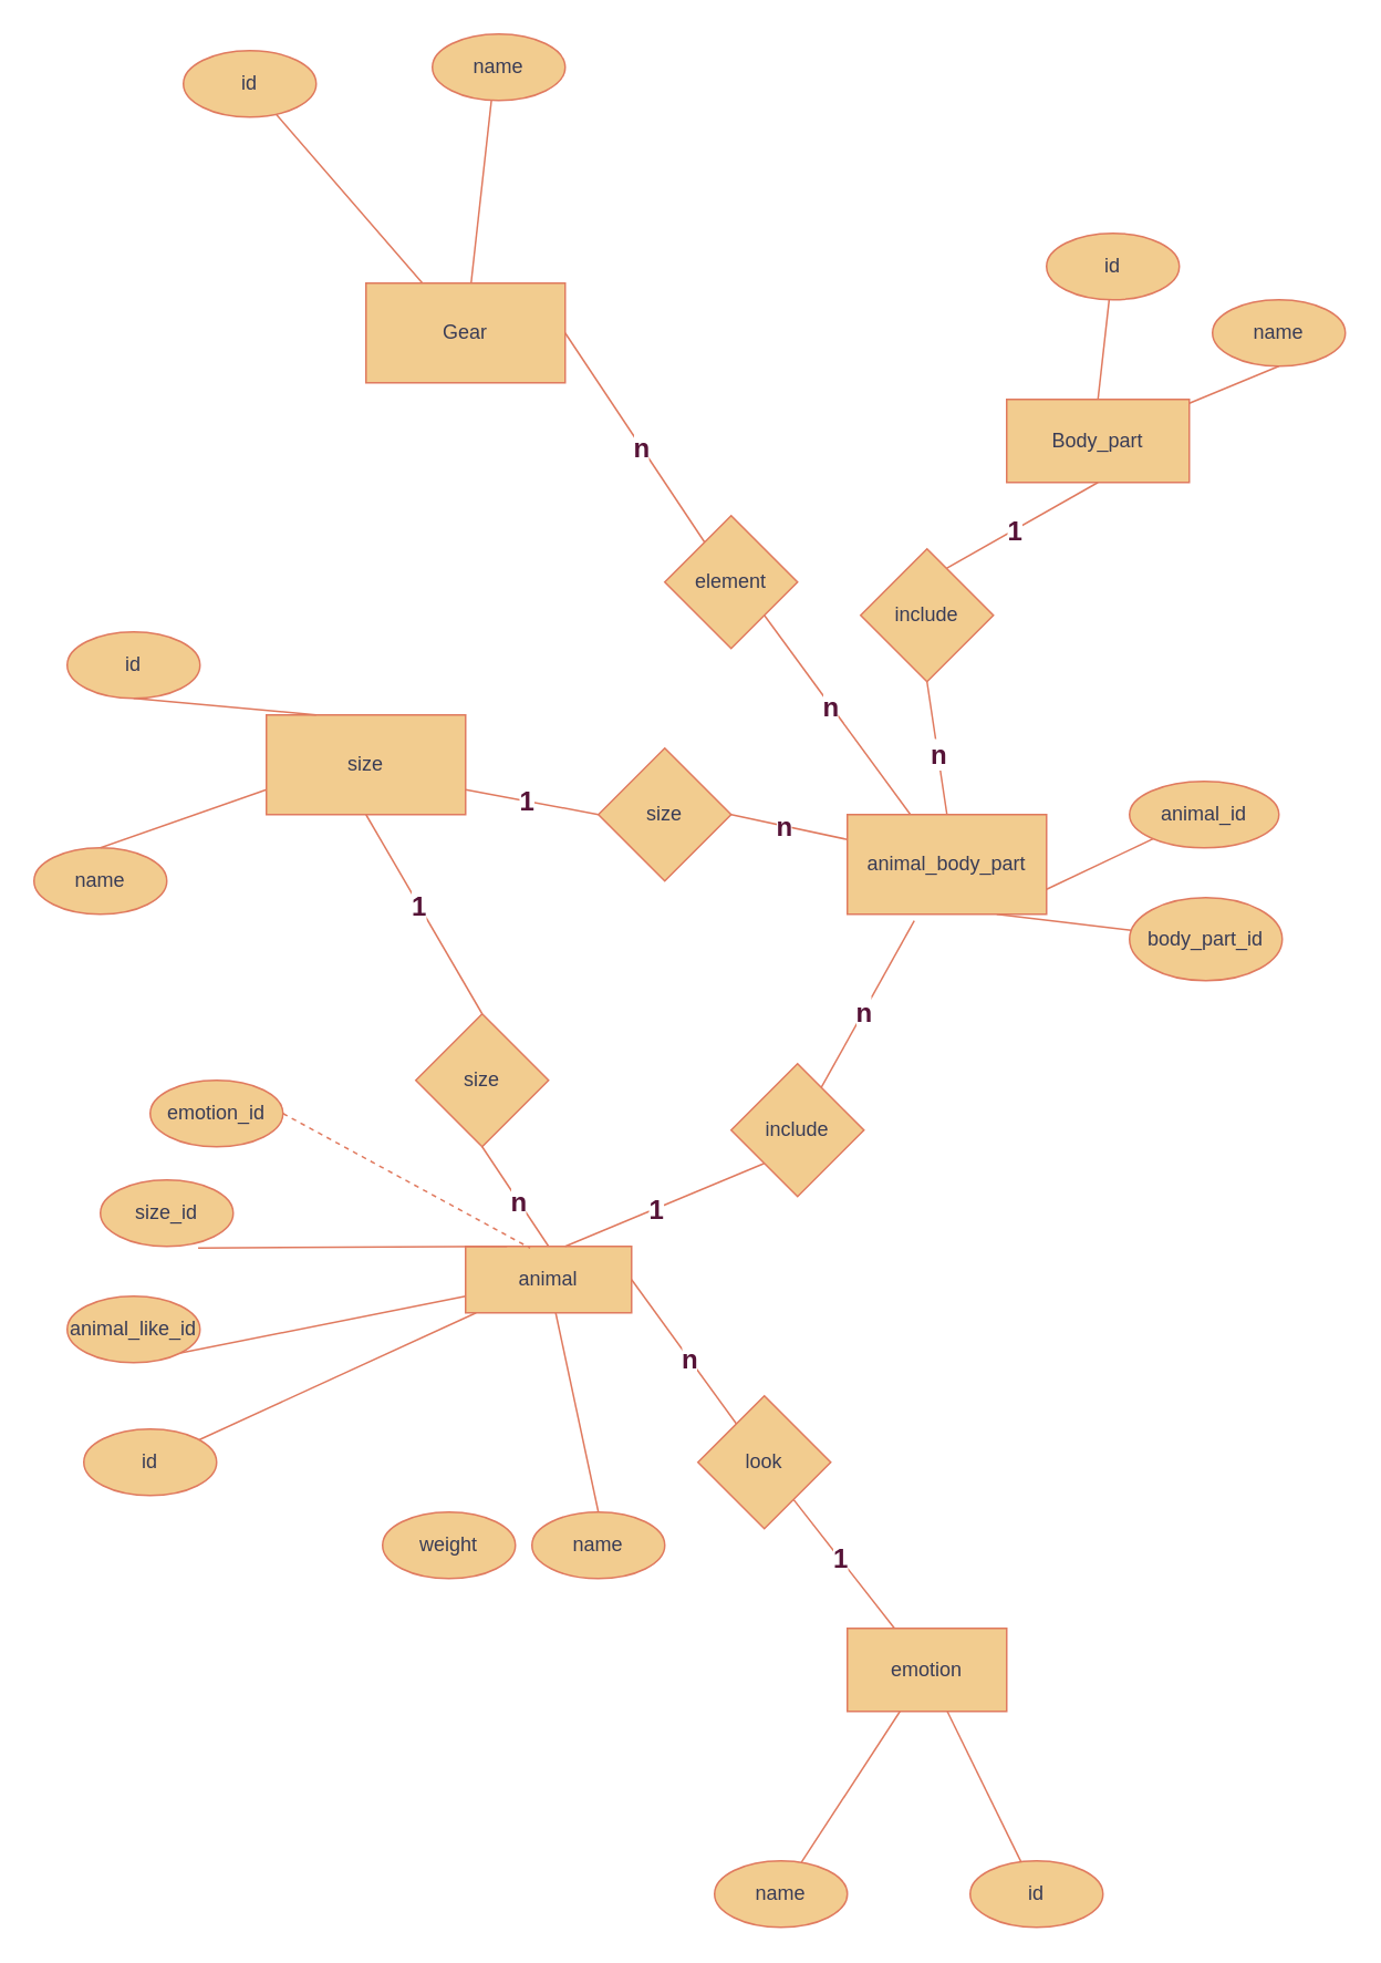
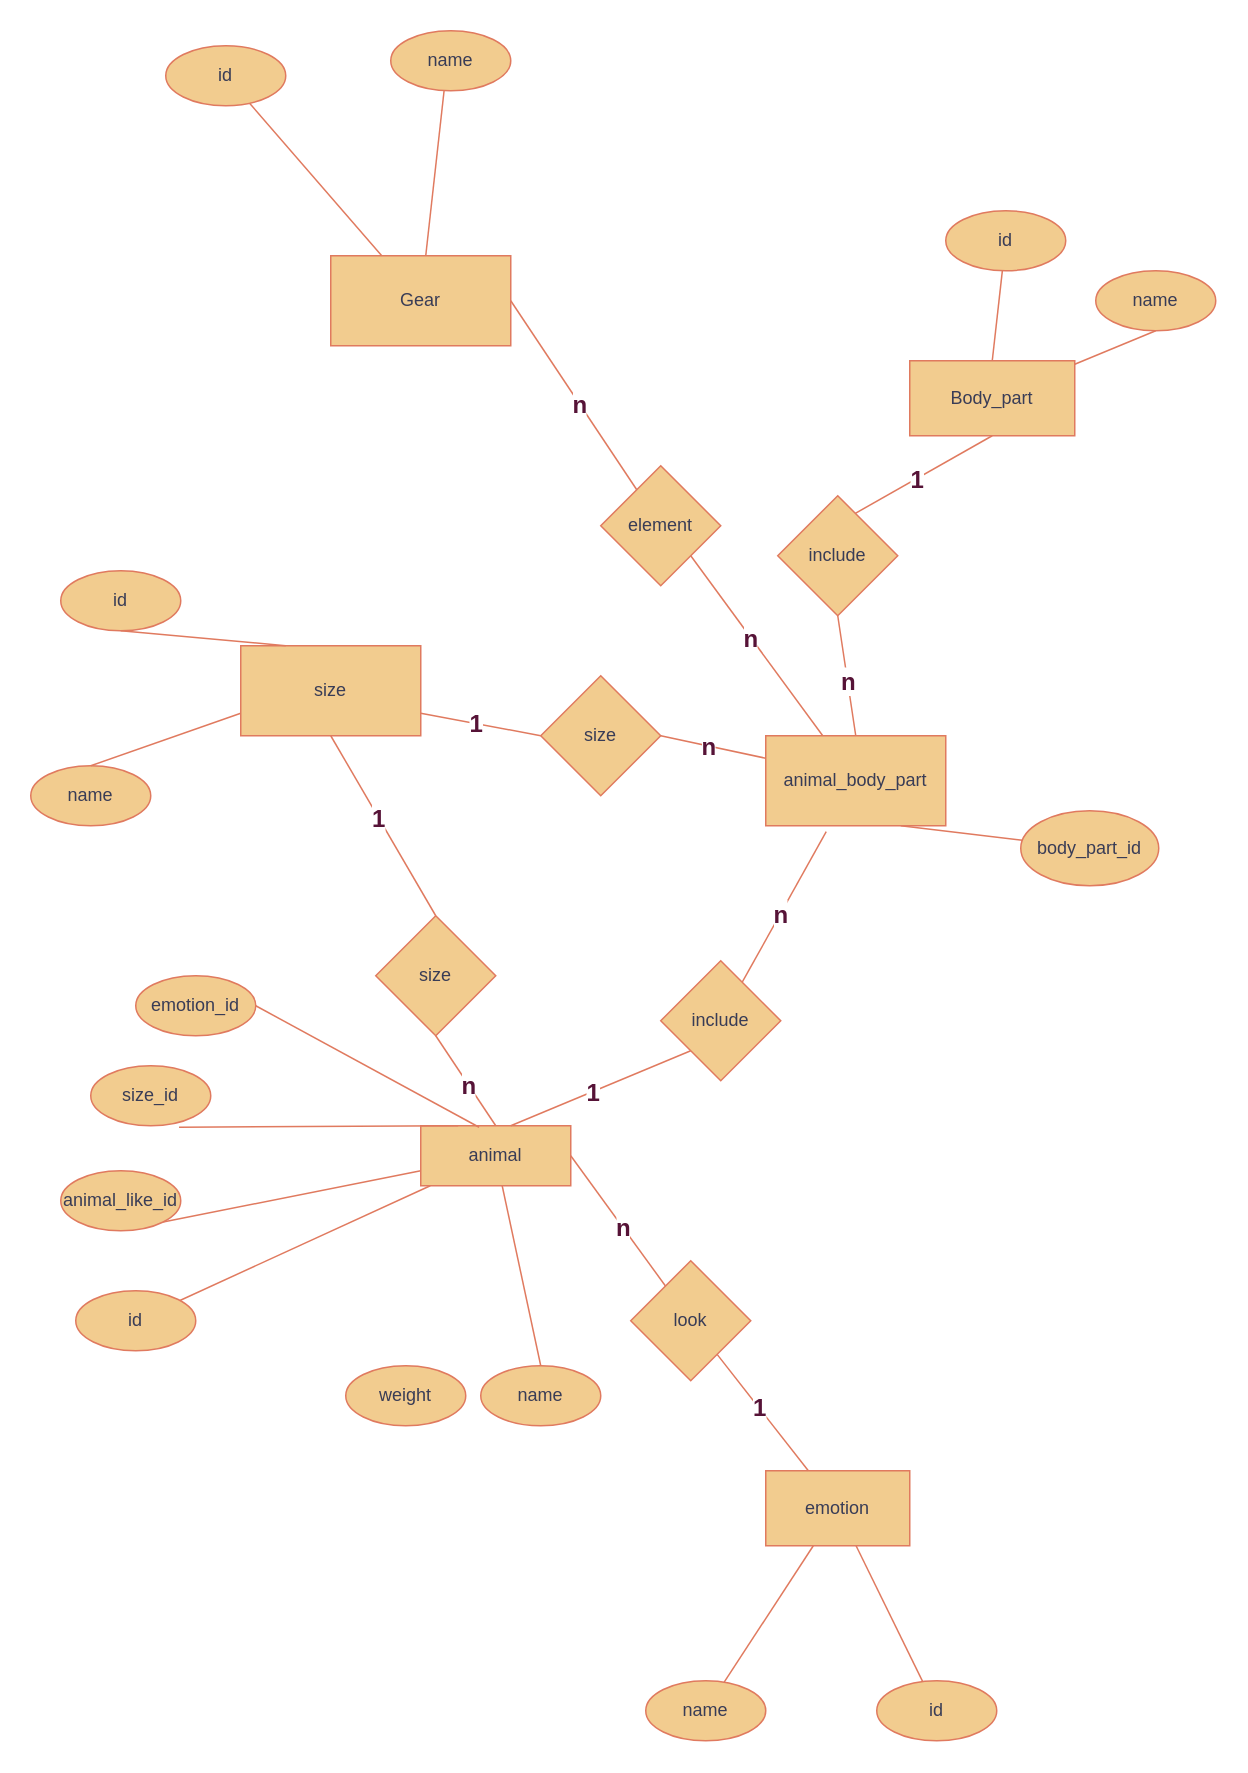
- <mxCell id="56" value="animal_id" style="ellipse;whiteSpace=wrap;html=1;labelBackgroundColor=none;fillColor=#F2CC8F;strokeColor=#E07A5F;fontColor=#393C56;" parent="1" vertex="1"><mxGeometry x="680" y="470" width="90" height="40" as="geometry" /></mxCell>
- <mxCell id="59" value="" style="endArrow=none;html=1;rounded=0;labelBackgroundColor=none;strokeColor=#E07A5F;fontColor=default;exitX=1;exitY=0.75;exitDx=0;exitDy=0;" parent="1" source="47" target="56" edge="1"><mxGeometry relative="1" as="geometry"><mxPoint x="640" y="515" as="sourcePoint" /><mxPoint x="695" y="530" as="targetPoint" /></mxGeometry></mxCell>
- <mxCell id="42" value="" style="endArrow=none;html=1;rounded=0;labelBackgroundColor=none;strokeColor=#E07A5F;fontColor=default;exitX=1;exitY=0.5;exitDx=0;exitDy=0;entryX=0.389;entryY=0.025;entryDx=0;entryDy=0;entryPerimeter=0;dashed=1;" parent="1" source="41" target="2" edge="1"><mxGeometry relative="1" as="geometry"><mxPoint x="228" y="694" as="sourcePoint" /><mxPoint x="315" y="760" as="targetPoint" /></mxGeometry></mxCell>
+ <mxCell id="42" value="" style="endArrow=none;html=1;rounded=0;labelBackgroundColor=none;strokeColor=#E07A5F;fontColor=default;exitX=1;exitY=0.5;exitDx=0;exitDy=0;entryX=0.389;entryY=0.025;entryDx=0;entryDy=0;entryPerimeter=0;" parent="1" source="41" target="2" edge="1"><mxGeometry relative="1" as="geometry"><mxPoint x="228" y="694" as="sourcePoint" /><mxPoint x="315" y="760" as="targetPoint" /></mxGeometry></mxCell>
